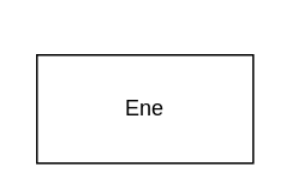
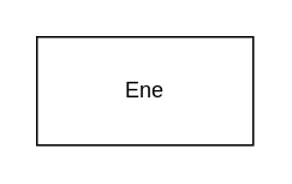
- <mxCell id="2" value="Ene" style="rounded=0;whiteSpace=wrap;html=1;" vertex="1" parent="1"><mxGeometry x="20" y="30" width="120" height="60" as="geometry" /></mxCell>
+ <mxCell id="2" value="Ene" style="rounded=0;whiteSpace=wrap;html=1;" vertex="1" parent="1"><mxGeometry x="20" y="20" width="120" height="60" as="geometry" /></mxCell>
